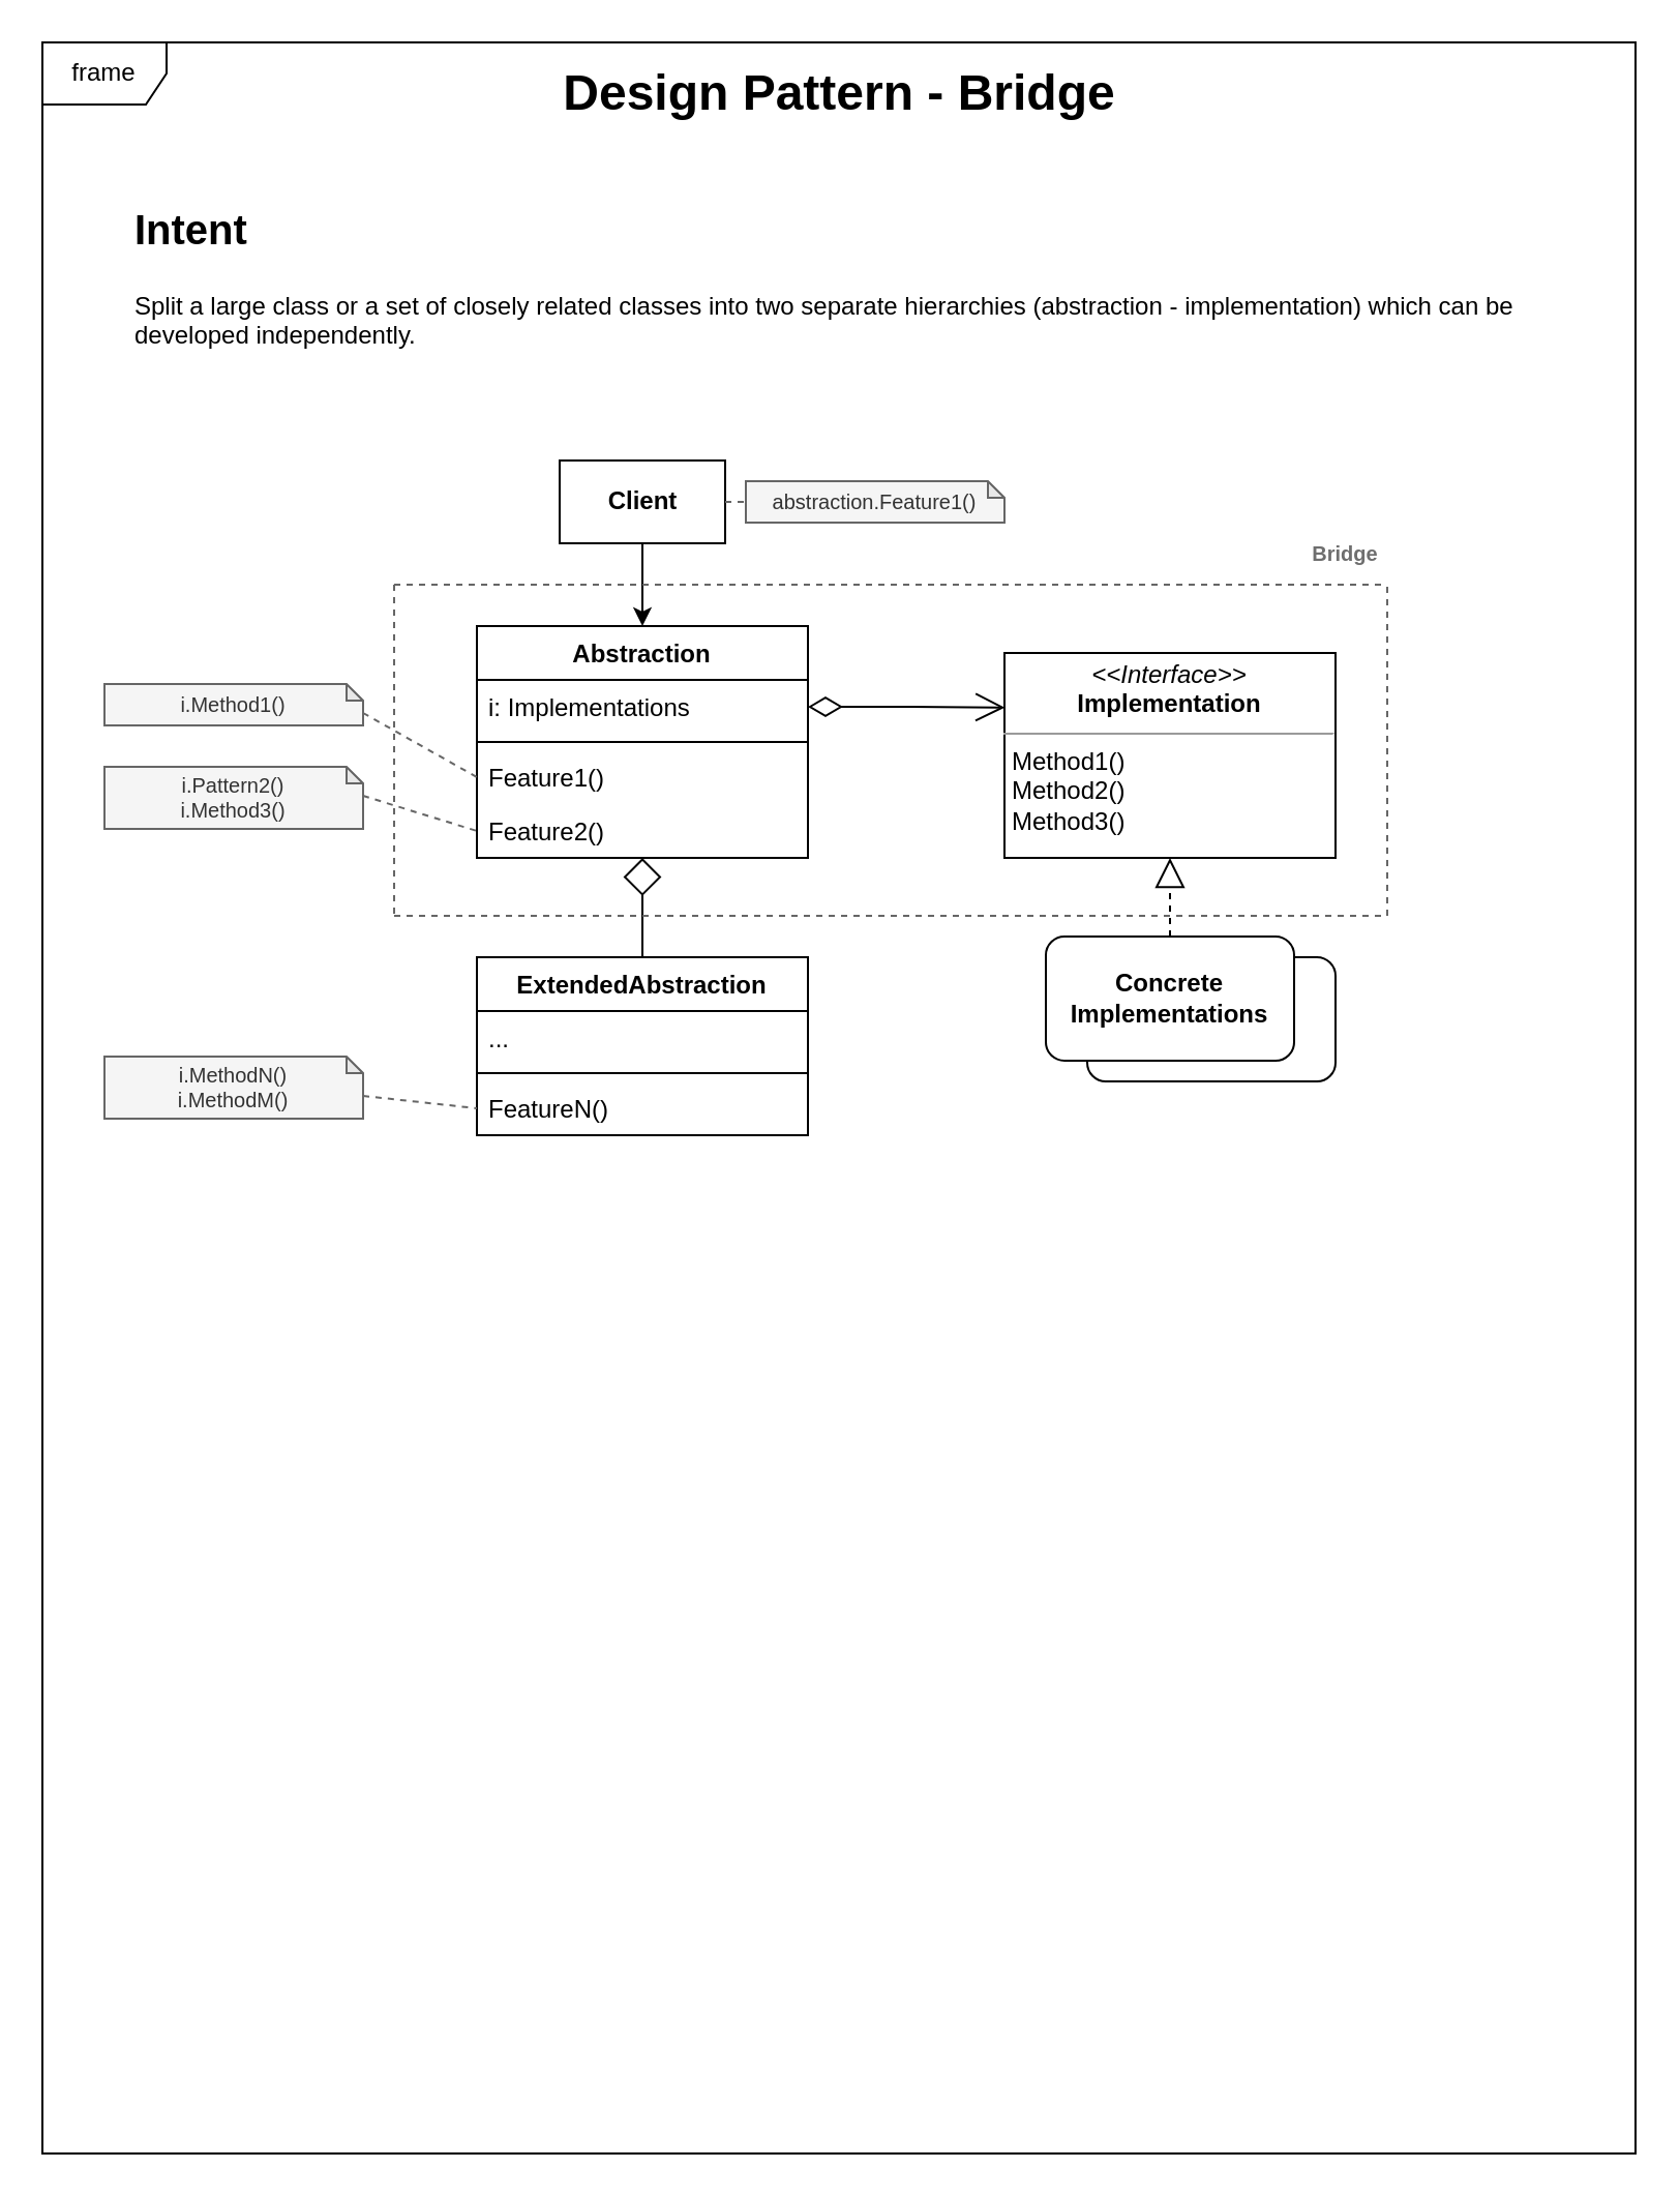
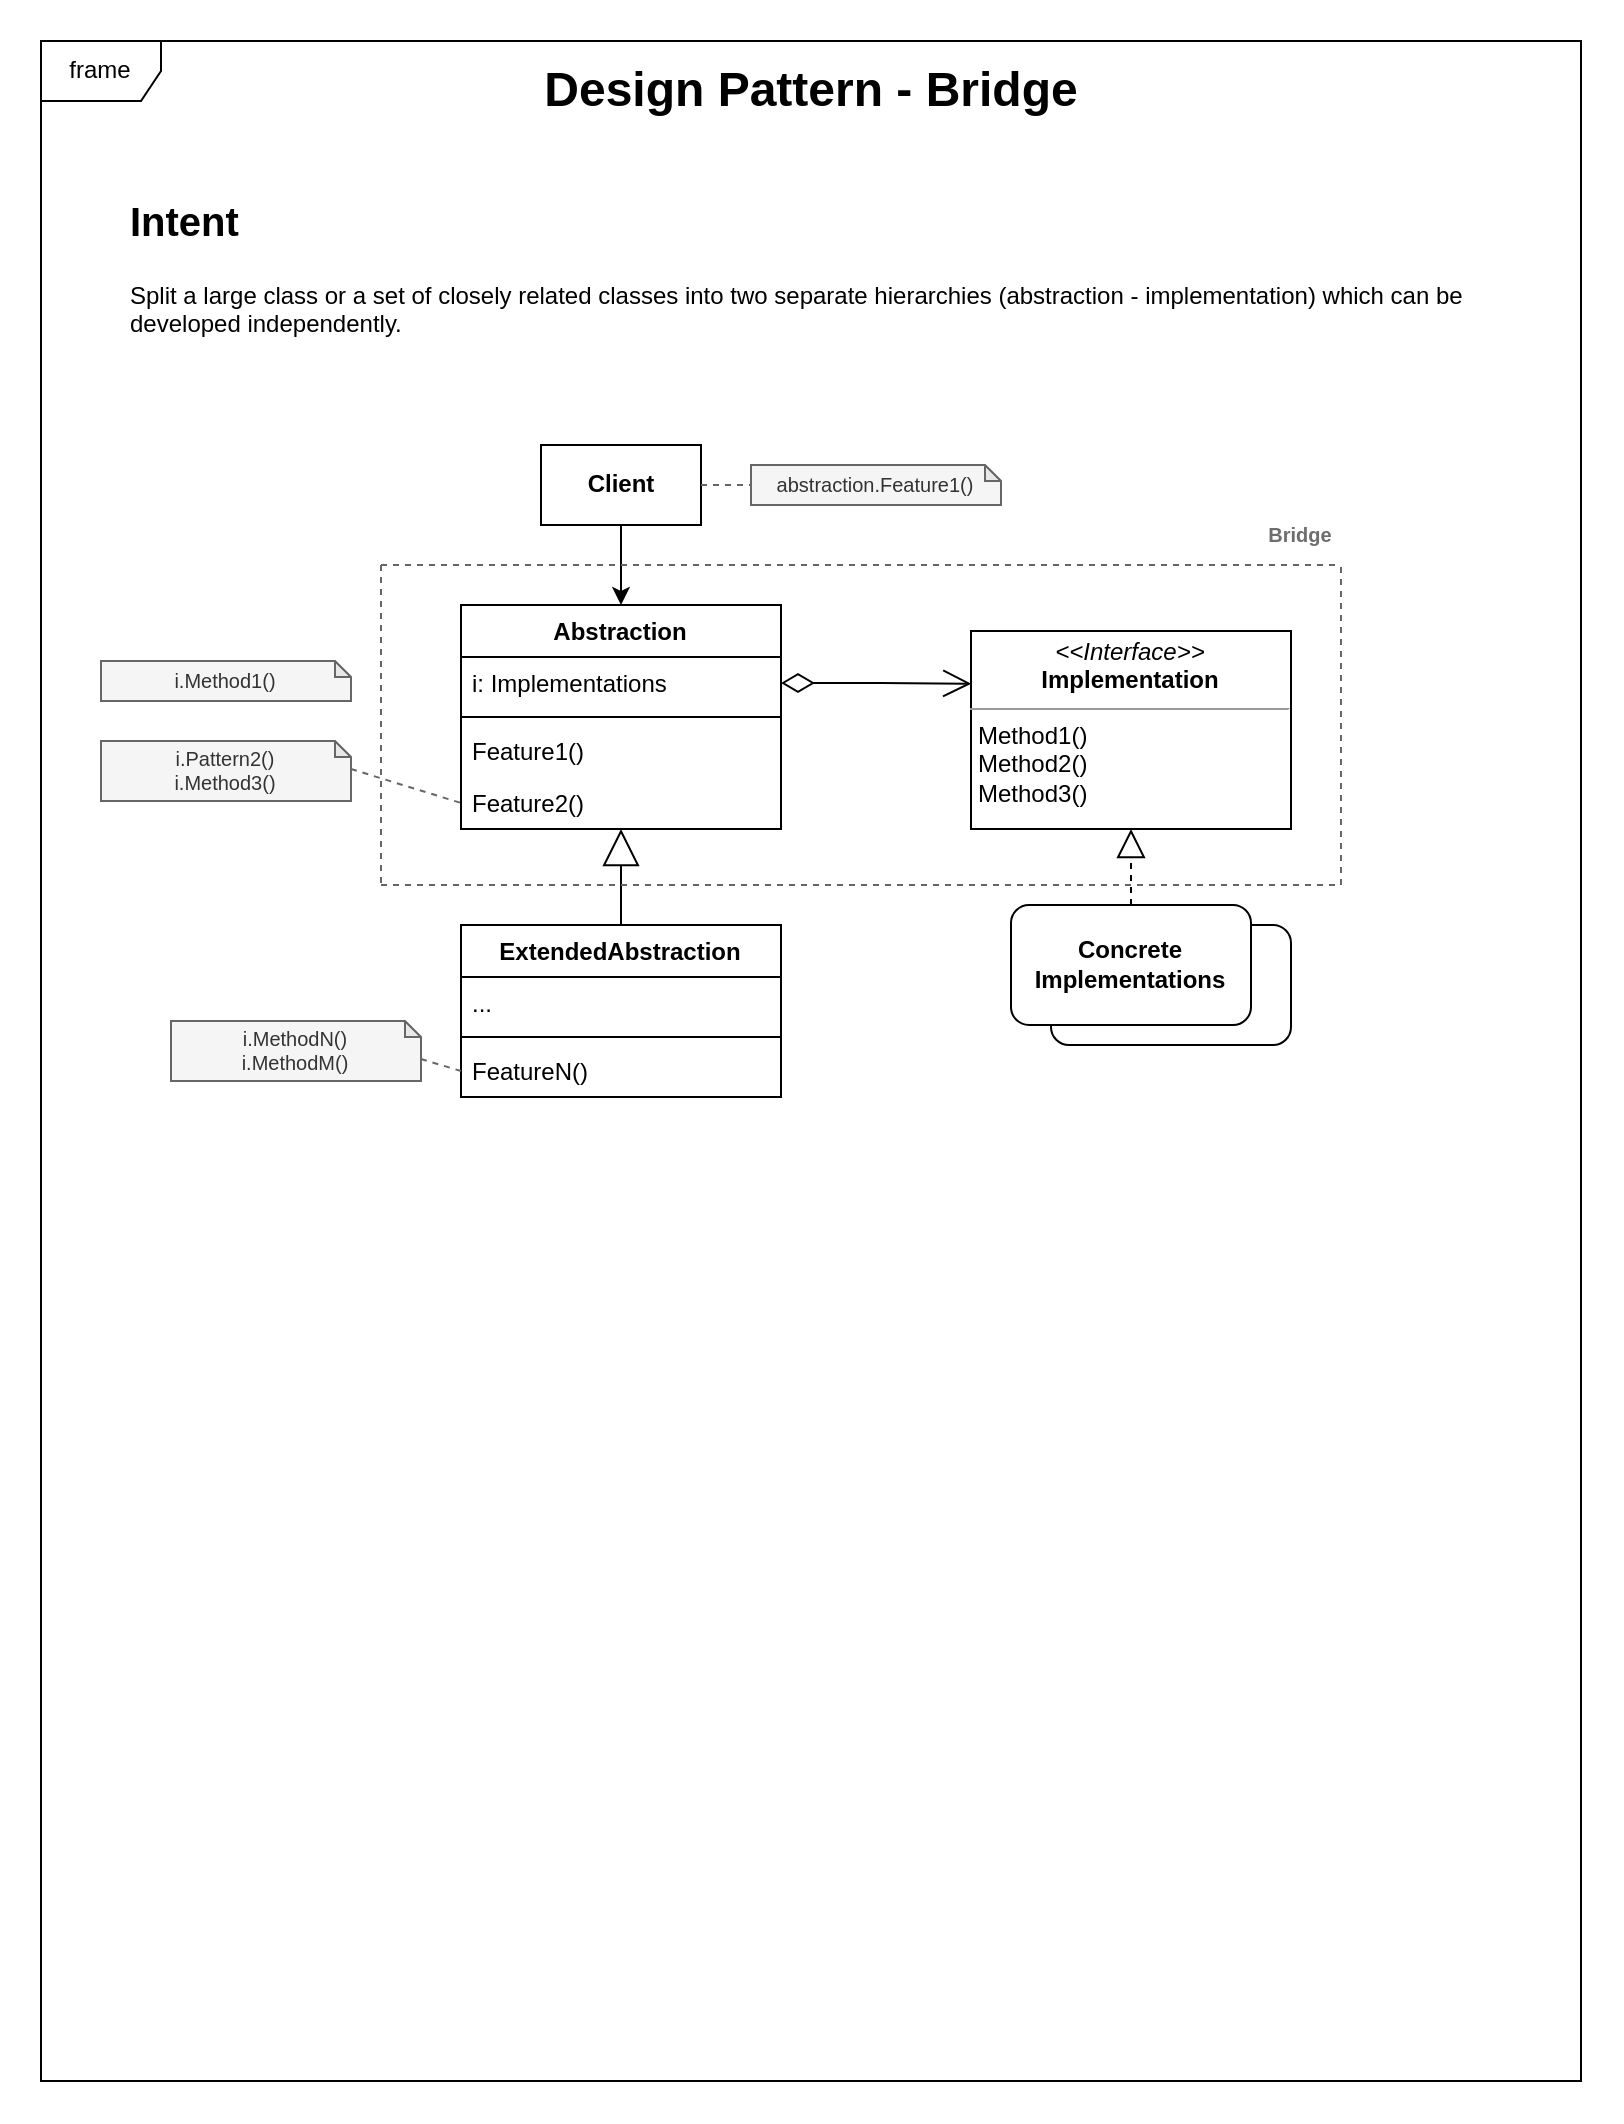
- <mxCell id="27" value="abstraction.Feature1()" style="shape=note;whiteSpace=wrap;html=1;backgroundOutline=1;darkOpacity=0.05;size=8;fontSize=10;fillColor=#f5f5f5;fontColor=#333333;strokeColor=#666666;" parent="1" vertex="1"><mxGeometry x="360" y="232" width="125" height="20" as="geometry" /></mxCell>
+ <mxCell id="27" value="abstraction.Feature1()" style="shape=note;whiteSpace=wrap;html=1;backgroundOutline=1;darkOpacity=0.05;size=8;fontSize=10;fillColor=#f5f5f5;fontColor=#333333;strokeColor=#666666;" parent="1" vertex="1"><mxGeometry x="375" y="232" width="125" height="20" as="geometry" /></mxCell>
- <mxCell id="29" style="rounded=0;orthogonalLoop=1;jettySize=auto;html=1;fontSize=10;endArrow=none;endFill=0;dashed=1;fillColor=#f5f5f5;strokeColor=#666666;sketch=0;shadow=0;startArrow=none;startFill=0;exitX=0;exitY=0;exitDx=125;exitDy=14;entryX=0;entryY=0.5;entryDx=0;entryDy=0;exitPerimeter=0;" parent="1" source="28" target="12" edge="1"><mxGeometry relative="1" as="geometry"><mxPoint x="120" y="290" as="sourcePoint" /><mxPoint x="145" y="290" as="targetPoint" /></mxGeometry></mxCell>
- <mxCell id="14" value="" style="endArrow=diamond;endSize=16;endFill=0;html=1;rounded=0;exitX=0.5;exitY=0;exitDx=0;exitDy=0;" parent="1" source="15" target="9" edge="1"><mxGeometry width="160" relative="1" as="geometry"><mxPoint x="310" y="452" as="sourcePoint" /><mxPoint x="580" y="382" as="targetPoint" /></mxGeometry></mxCell>
+ <mxCell id="14" value="" style="endArrow=block;endSize=16;endFill=0;html=1;rounded=0;exitX=0.5;exitY=0;exitDx=0;exitDy=0;" parent="1" source="15" target="9" edge="1"><mxGeometry width="160" relative="1" as="geometry"><mxPoint x="310" y="452" as="sourcePoint" /><mxPoint x="580" y="382" as="targetPoint" /></mxGeometry></mxCell>
- <mxCell id="32" value="i.MethodN()&lt;br&gt;i.MethodM()" style="shape=note;whiteSpace=wrap;html=1;backgroundOutline=1;darkOpacity=0.05;size=8;fontSize=10;fillColor=#f5f5f5;fontColor=#333333;strokeColor=#666666;" parent="1" vertex="1"><mxGeometry x="50" y="510" width="125" height="30" as="geometry" /></mxCell>
+ <mxCell id="32" value="i.MethodN()&lt;br&gt;i.MethodM()" style="shape=note;whiteSpace=wrap;html=1;backgroundOutline=1;darkOpacity=0.05;size=8;fontSize=10;fillColor=#f5f5f5;fontColor=#333333;strokeColor=#666666;" parent="1" vertex="1"><mxGeometry x="85" y="510" width="125" height="30" as="geometry" /></mxCell>
